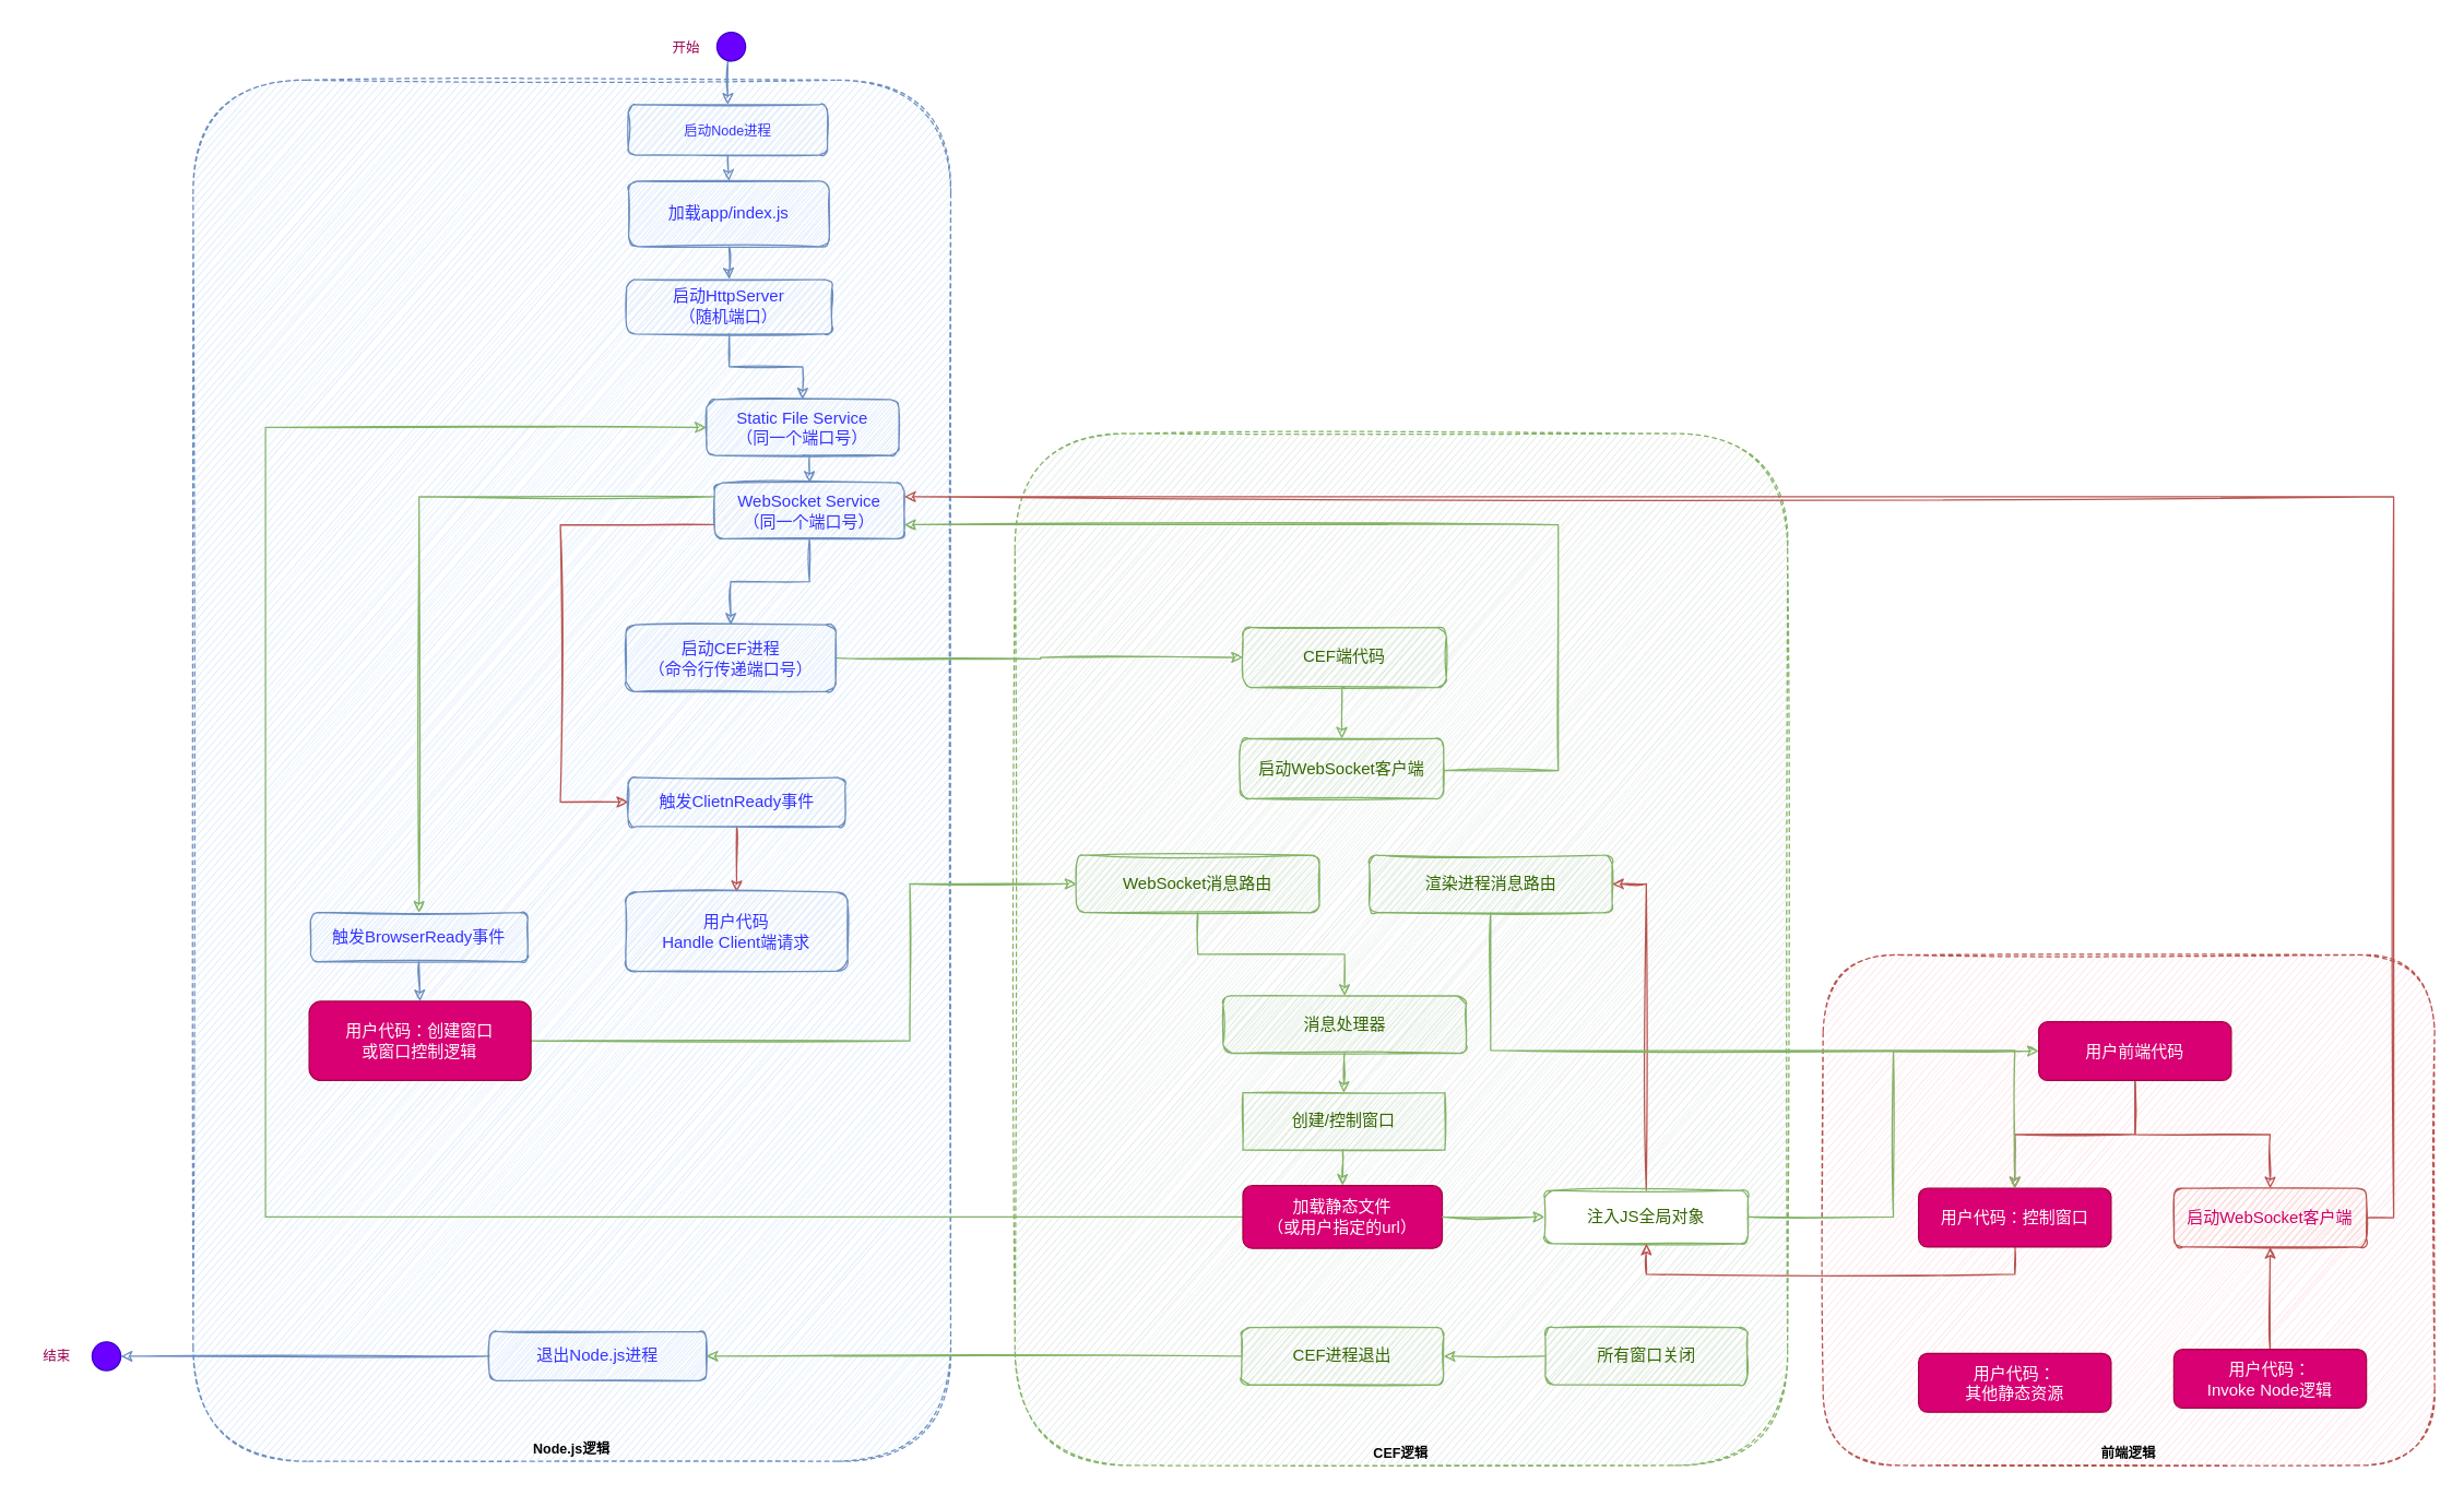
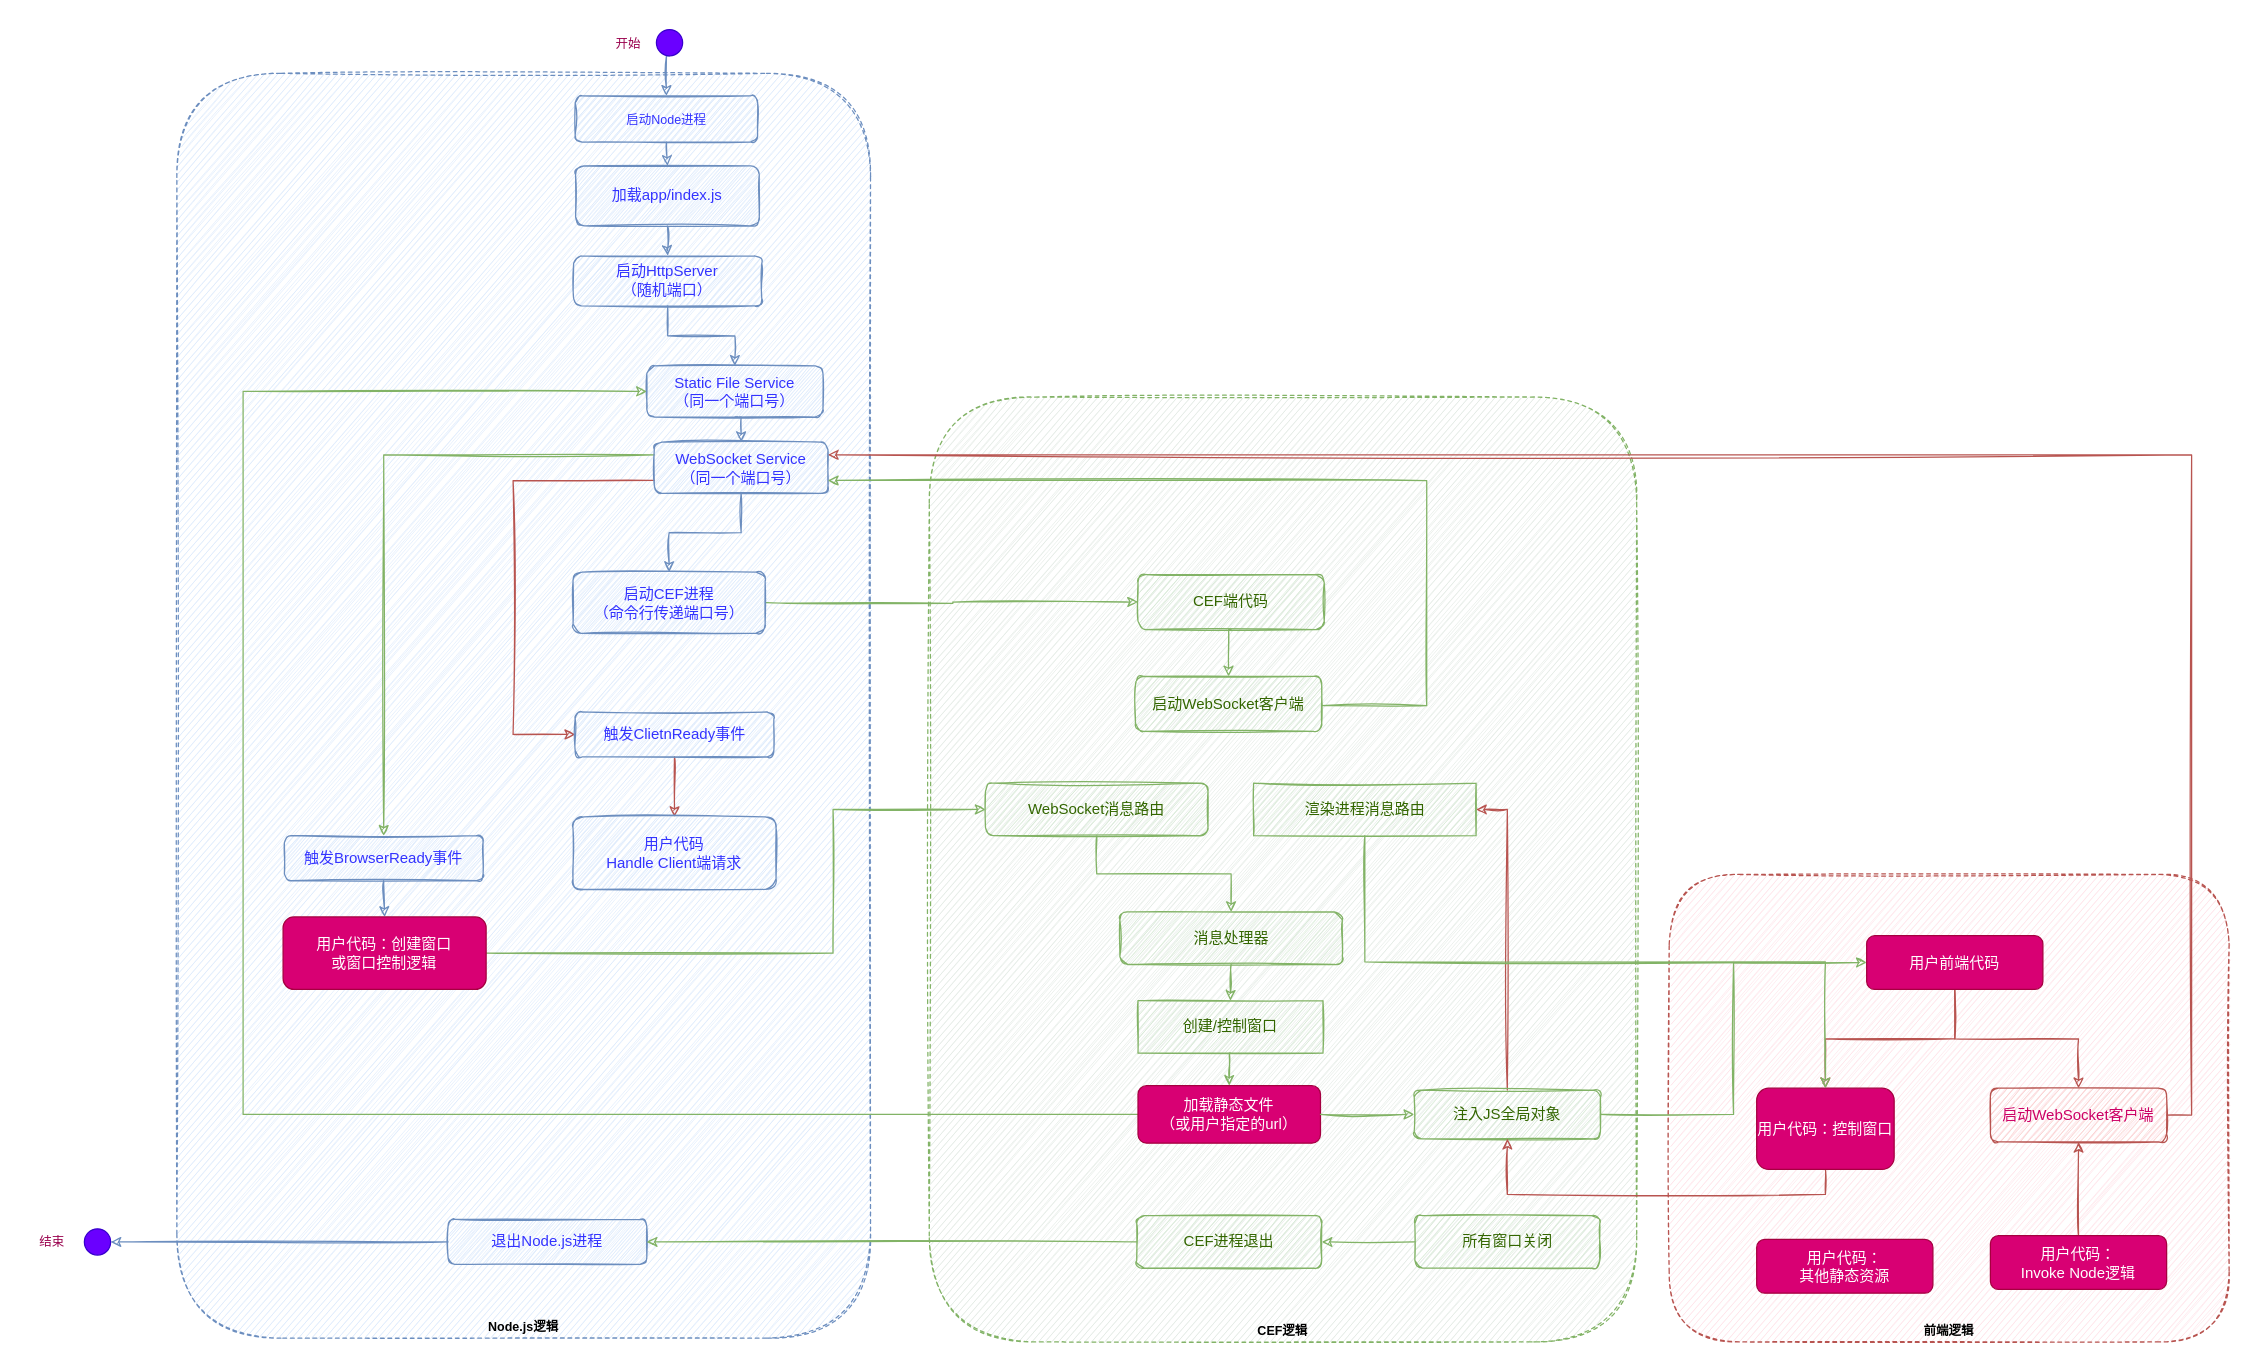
- <mxCell id="45" value="渲染进程消息路由" style="rounded=1;whiteSpace=wrap;html=1;sketch=1;fontSize=12;fillColor=#d5e8d4;strokeColor=#82b366;fontColor=#336600;" parent="1" vertex="1"><mxGeometry x="1002.5" y="626" width="178" height="42" as="geometry" /></mxCell>
+ <mxCell id="45" value="渲染进程消息路由" style="whiteSpace=wrap;html=1;sketch=1;fontSize=12;fillColor=#d5e8d4;strokeColor=#82b366;fontColor=#336600;rounded=0;" parent="1" vertex="1"><mxGeometry x="1002.5" y="626" width="178" height="42" as="geometry" /></mxCell>
- <mxCell id="34" value="注入JS全局对象" style="rounded=1;whiteSpace=wrap;html=1;sketch=1;fontSize=12;fillColor=#ffffff;strokeColor=#82b366;fontColor=#336600;" parent="1" vertex="1"><mxGeometry x="1131" y="871.5" width="149" height="39" as="geometry" /></mxCell>
+ <mxCell id="34" value="注入JS全局对象" style="rounded=1;whiteSpace=wrap;html=1;sketch=1;fontSize=12;fillColor=#d5e8d4;strokeColor=#82b366;fontColor=#336600;" parent="1" vertex="1"><mxGeometry x="1131" y="871.5" width="149" height="39" as="geometry" /></mxCell>
- <mxCell id="43" value="用户代码：控制窗口" style="rounded=1;whiteSpace=wrap;html=1;sketch=0;fontSize=12;fillColor=#d80073;strokeColor=#A50040;fontColor=#ffffff;" parent="1" vertex="1"><mxGeometry x="1405" y="870" width="141" height="43" as="geometry" /></mxCell>
+ <mxCell id="43" value="用户代码：控制窗口" style="rounded=1;whiteSpace=wrap;html=1;sketch=0;fontSize=12;fillColor=#d80073;strokeColor=#A50040;fontColor=#ffffff;" parent="1" vertex="1"><mxGeometry x="1405" y="870" width="110" height="65" as="geometry" /></mxCell>
